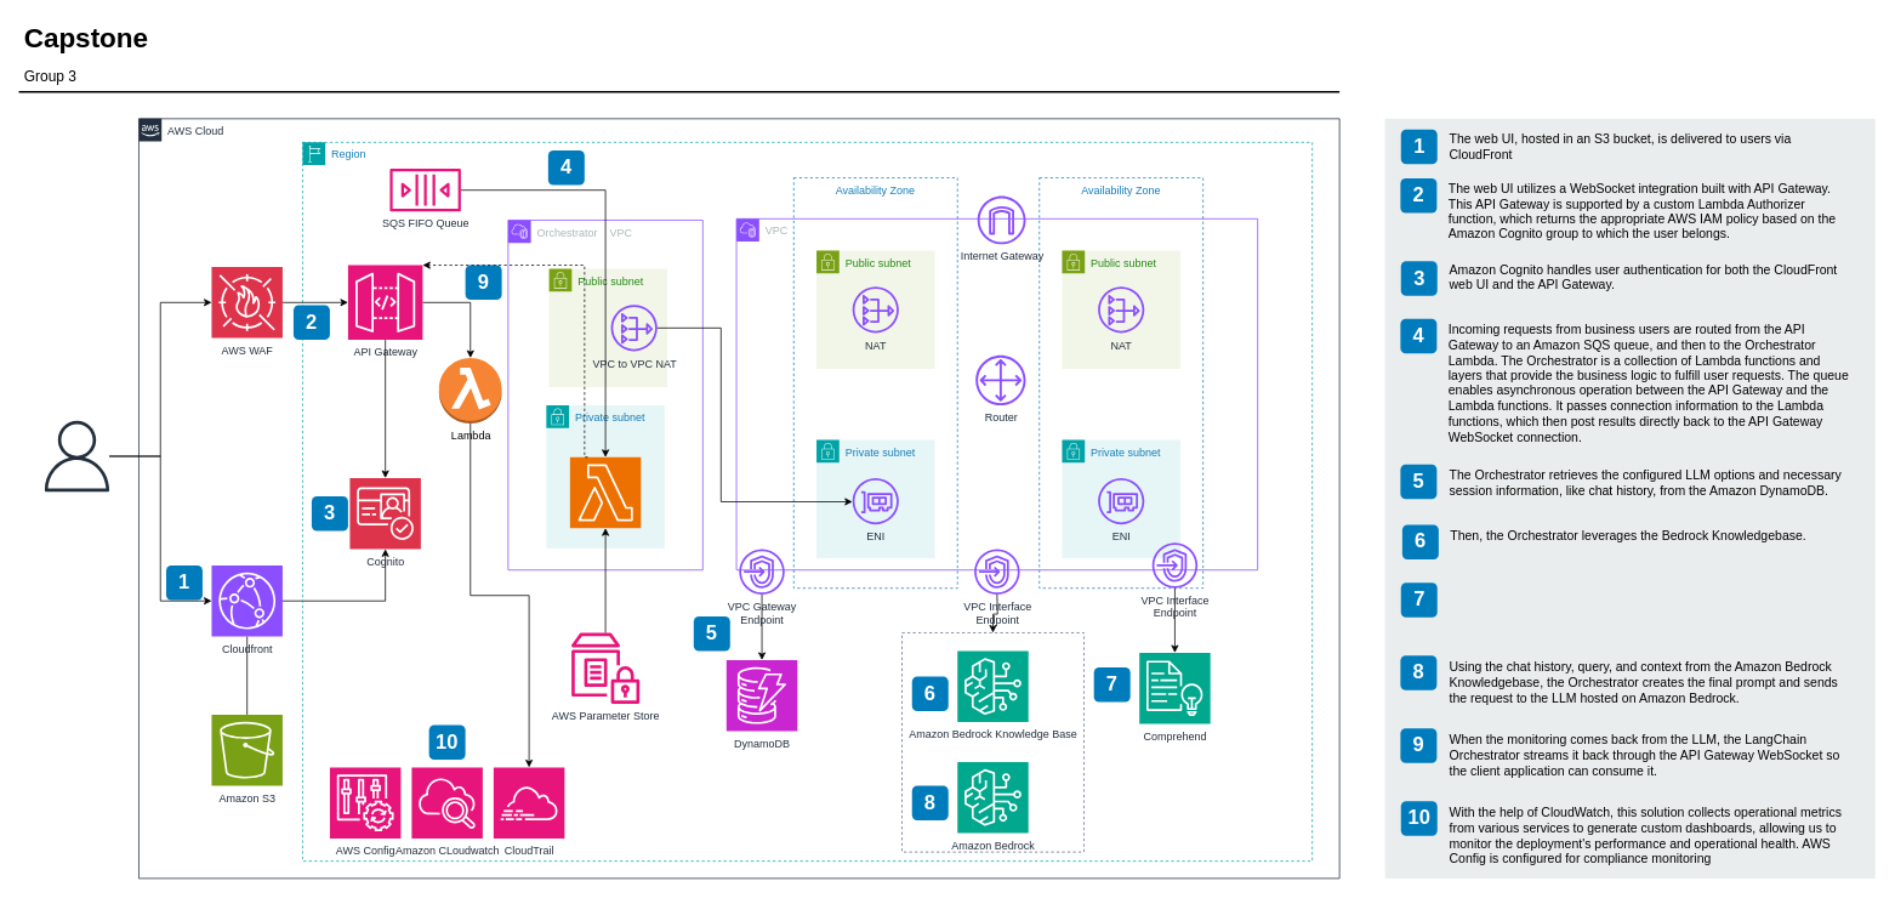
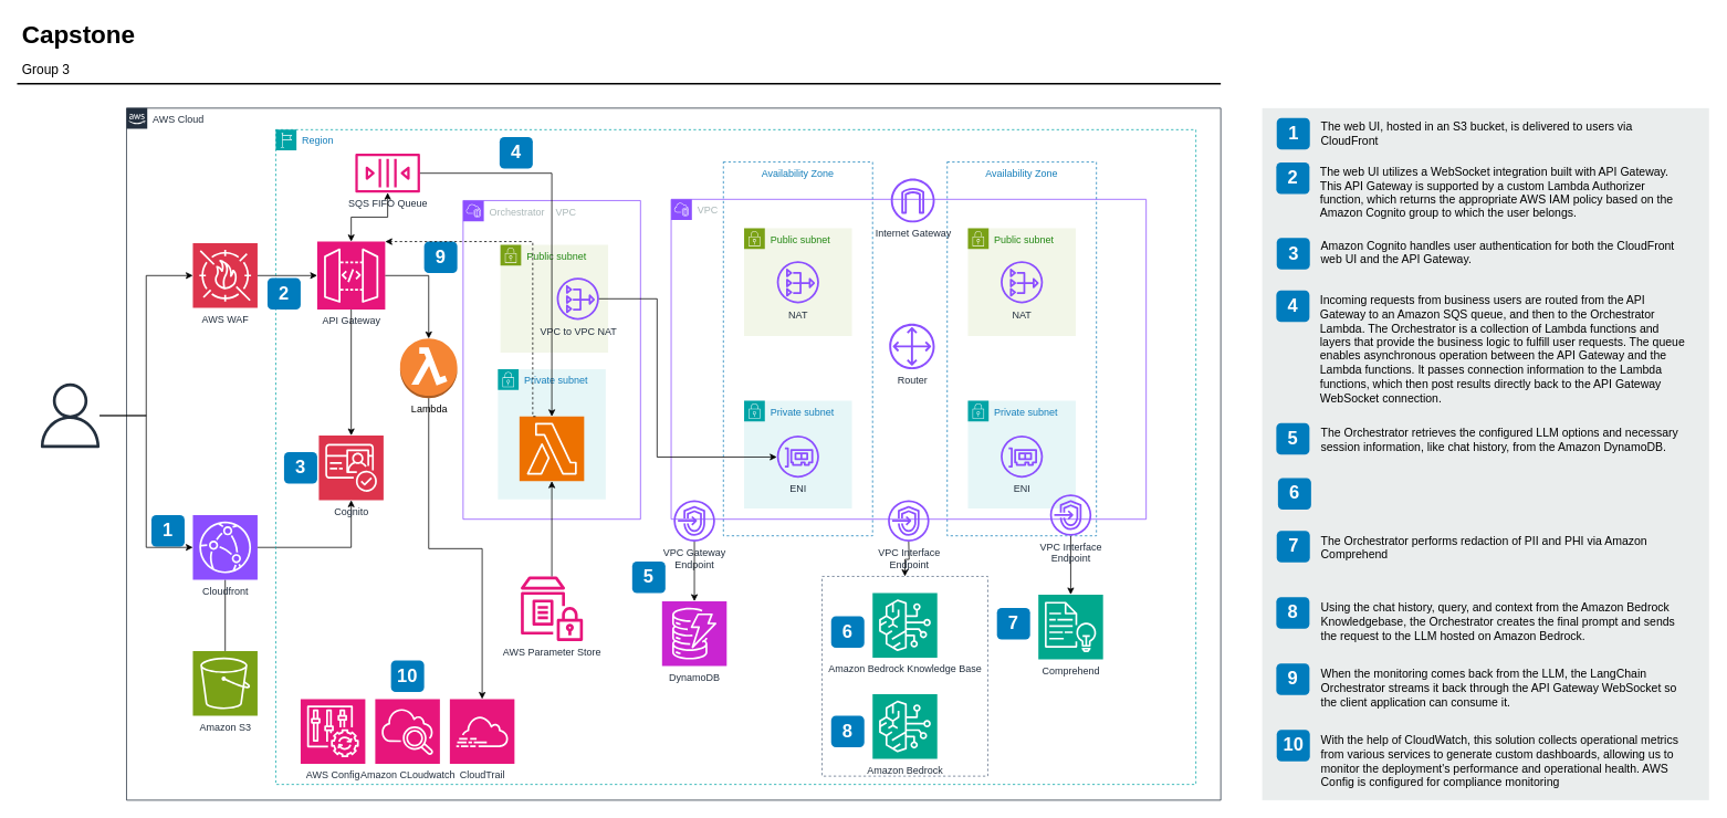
+ <mxCell id="41" style="edgeStyle=orthogonalEdgeStyle;rounded=0;orthogonalLoop=1;jettySize=auto;html=1;startArrow=classic;startFill=1;" edge="1" parent="7" source="39" target="8"><mxGeometry relative="1" as="geometry" /></mxCell>
- <mxCell id="43" value="Lambda" style="outlineConnect=0;dashed=0;verticalLabelPosition=bottom;verticalAlign=top;align=center;html=1;shape=mxgraph.aws3.lambda_function;fillColor=#F58534;gradientColor=none;" vertex="1" parent="7"><mxGeometry x="150" y="237" width="69" height="72" as="geometry" /></mxCell>
+ <mxCell id="43" value="Lambda" style="outlineConnect=0;dashed=0;verticalLabelPosition=bottom;verticalAlign=top;align=center;html=1;shape=mxgraph.aws3.lambda_function;fillColor=#F58534;gradientColor=none;" vertex="1" parent="7"><mxGeometry x="150" y="252" width="69" height="72" as="geometry" /></mxCell>
- <mxCell id="82" value="Then, the Orchestrator leverages the Bedrock Knowledgebase." style="text;html=1;align=left;verticalAlign=top;spacingTop=-4;fontSize=14;labelBackgroundColor=none;whiteSpace=wrap;" parent="1" vertex="1"><mxGeometry x="1592" y="577.75" width="450" height="42.25" as="geometry" /></mxCell>
+ <mxCell id="83" value="The Orchestrator performs redaction of PII and PHI via Amazon Comprehend&amp;nbsp;" style="text;html=1;align=left;verticalAlign=top;spacingTop=-4;fontSize=14;labelBackgroundColor=none;whiteSpace=wrap;" parent="1" vertex="1"><mxGeometry x="1591" y="640.5" width="449" height="59.5" as="geometry" /></mxCell>
